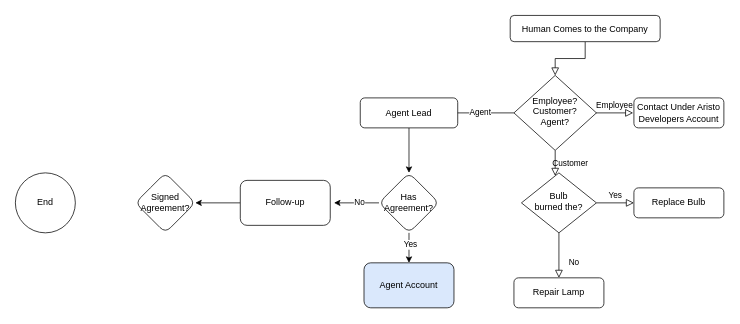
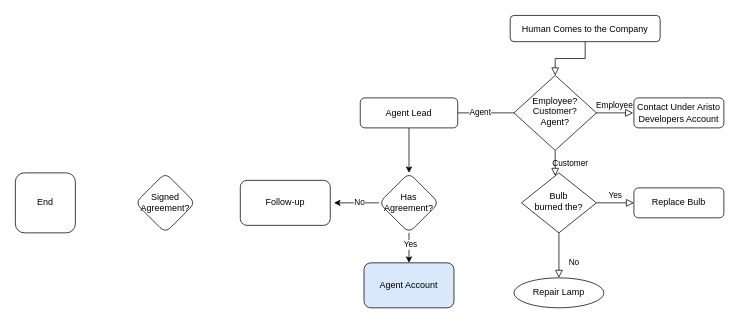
- <mxCell id="23" value="End" style="ellipse;whiteSpace=wrap;html=1;" vertex="1" parent="1"><mxGeometry x="20" y="230" width="80" height="80" as="geometry" /></mxCell>
+ <mxCell id="23" value="End" style="whiteSpace=wrap;html=1;rounded=1;" vertex="1" parent="1"><mxGeometry x="20" y="230" width="80" height="80" as="geometry" /></mxCell>
- <mxCell id="24" value="" style="edgeStyle=orthogonalEdgeStyle;rounded=0;orthogonalLoop=1;jettySize=auto;html=1;" edge="1" parent="1" source="25" target="26"><mxGeometry relative="1" as="geometry" /></mxCell>
- <mxCell id="13" value="Repair Lamp" style="rounded=1;whiteSpace=wrap;html=1;fontSize=12;glass=0;strokeWidth=1;shadow=0;" parent="1" vertex="1"><mxGeometry x="685" y="370" width="120" height="40" as="geometry" /></mxCell>
+ <mxCell id="13" value="Repair Lamp" style="ellipse;whiteSpace=wrap;html=1;fontSize=12;glass=0;strokeWidth=1;shadow=0;" parent="1" vertex="1"><mxGeometry x="685" y="370" width="120" height="40" as="geometry" /></mxCell>
